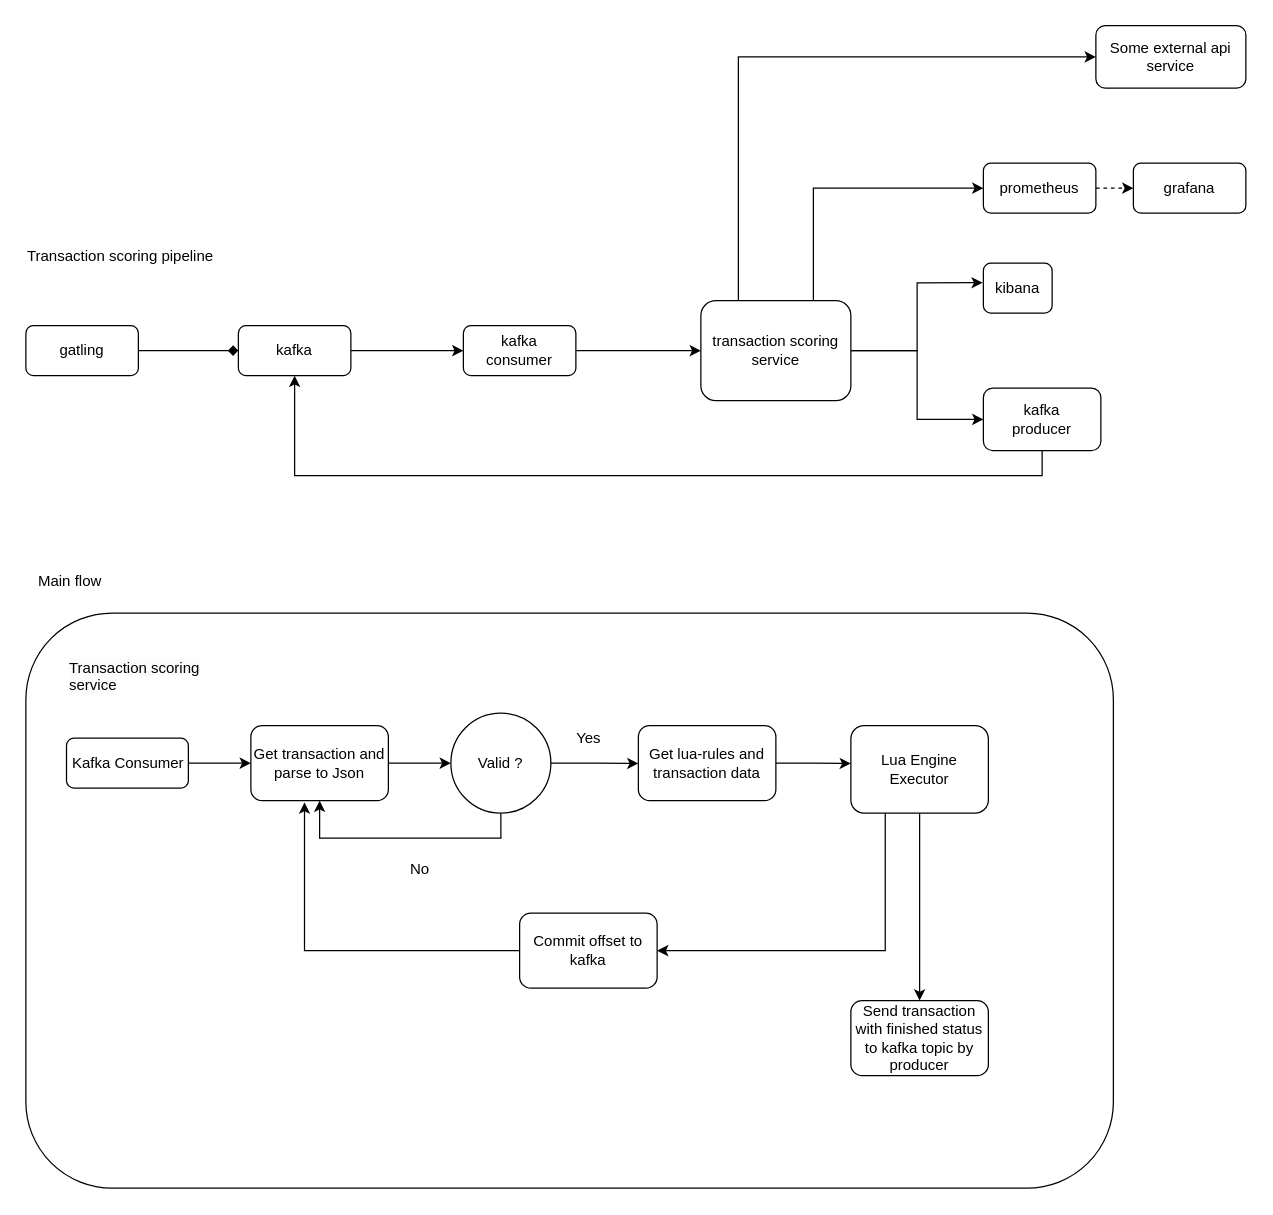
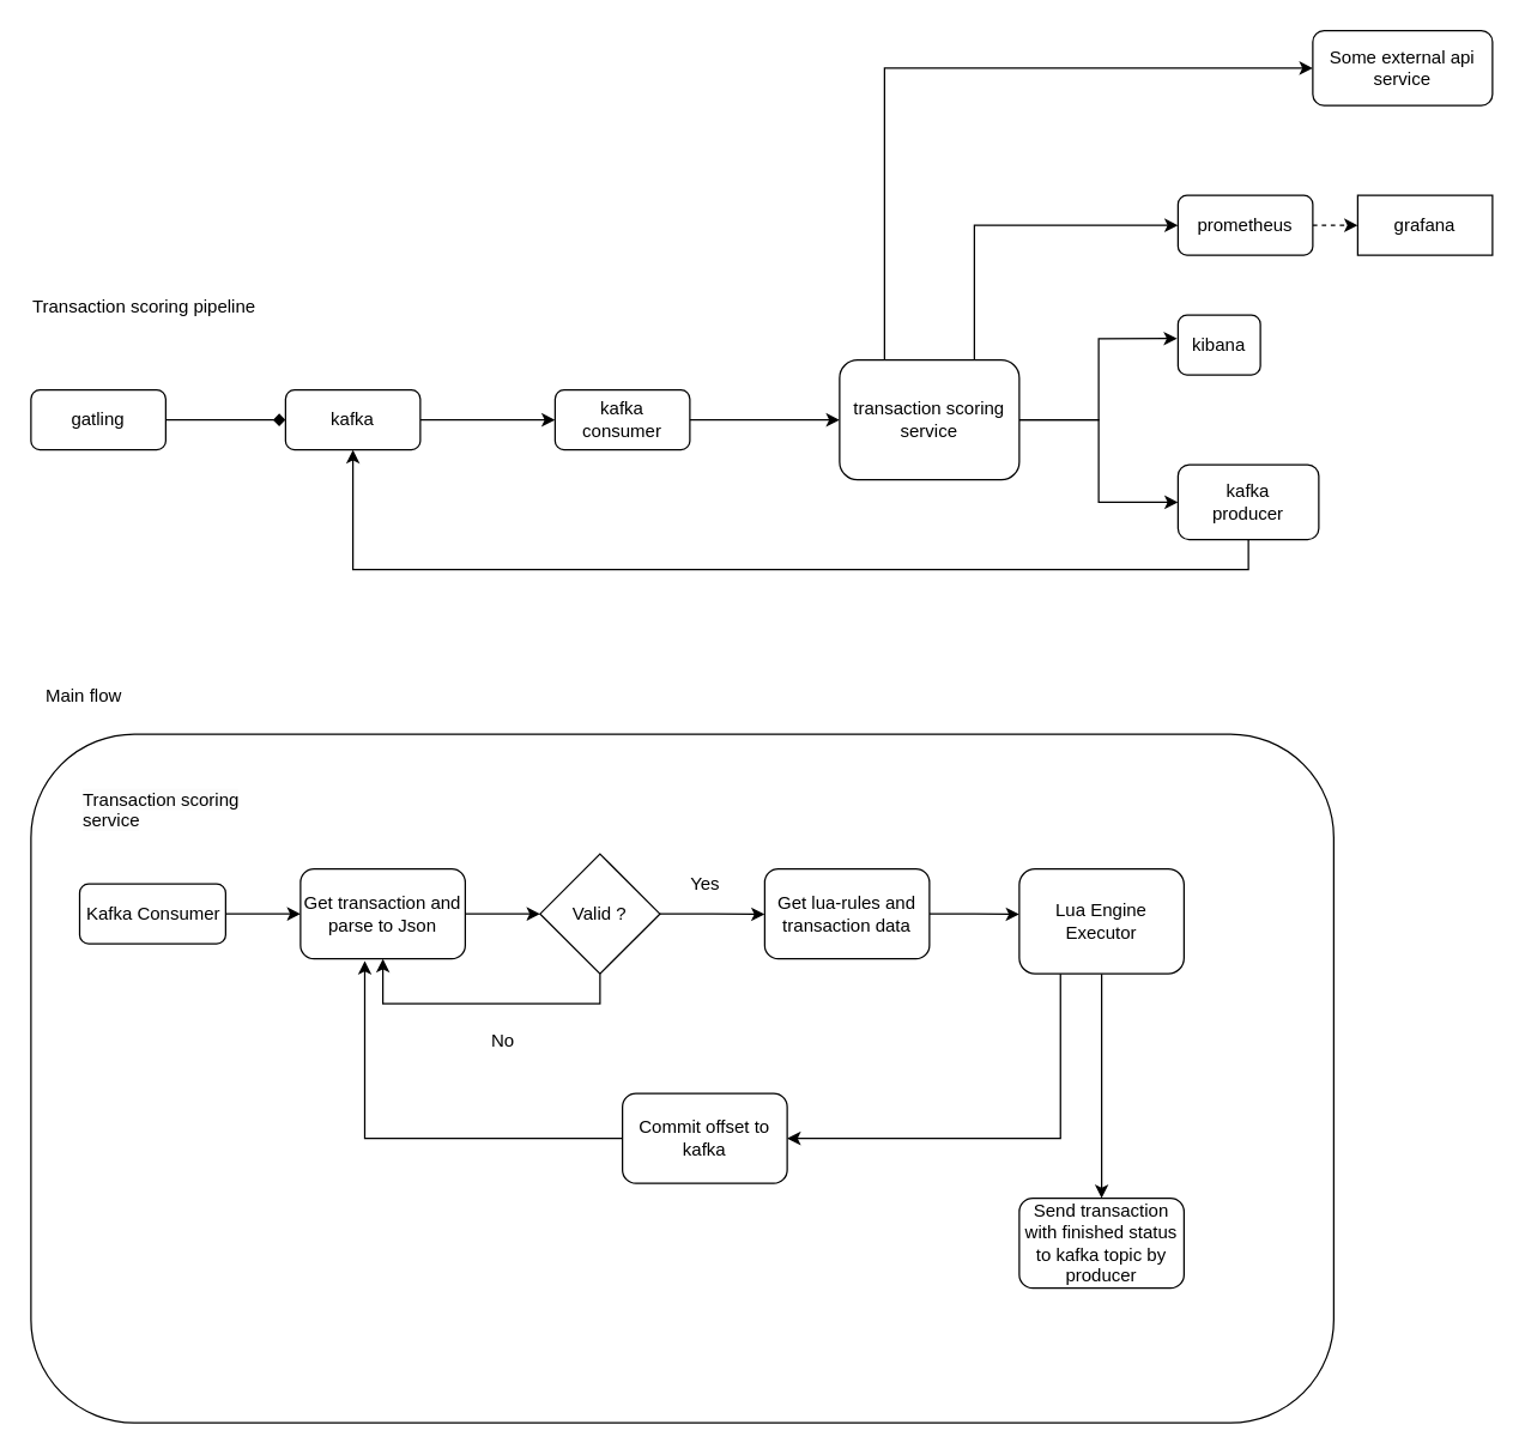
- <mxCell id="14" value="grafana" style="rounded=1;whiteSpace=wrap;html=1;" parent="1" vertex="1"><mxGeometry x="906" y="130" width="90" height="40" as="geometry" /></mxCell>
+ <mxCell id="14" value="grafana" style="whiteSpace=wrap;html=1;rounded=0;" parent="1" vertex="1"><mxGeometry x="906" y="130" width="90" height="40" as="geometry" /></mxCell>
- <mxCell id="24" value="Valid ?" style="ellipse;whiteSpace=wrap;html=1;" parent="1" vertex="1"><mxGeometry x="360" y="570" width="80" height="80" as="geometry" /></mxCell>
+ <mxCell id="24" value="Valid ?" style="rhombus;whiteSpace=wrap;html=1;" parent="1" vertex="1"><mxGeometry x="360" y="570" width="80" height="80" as="geometry" /></mxCell>
